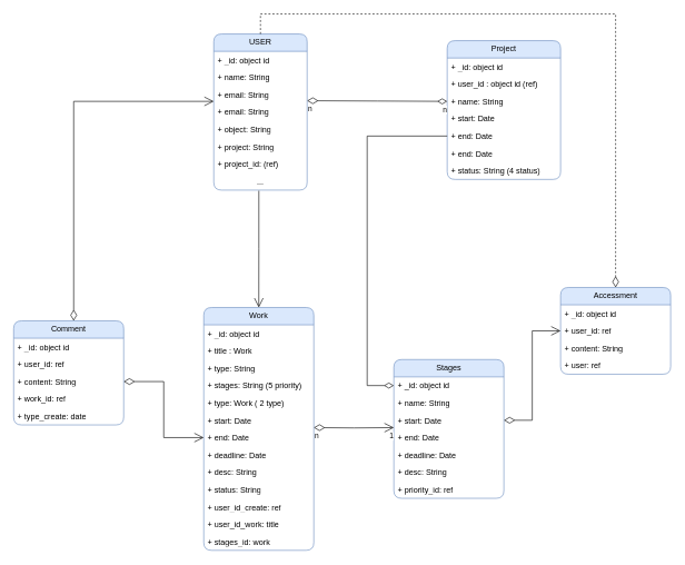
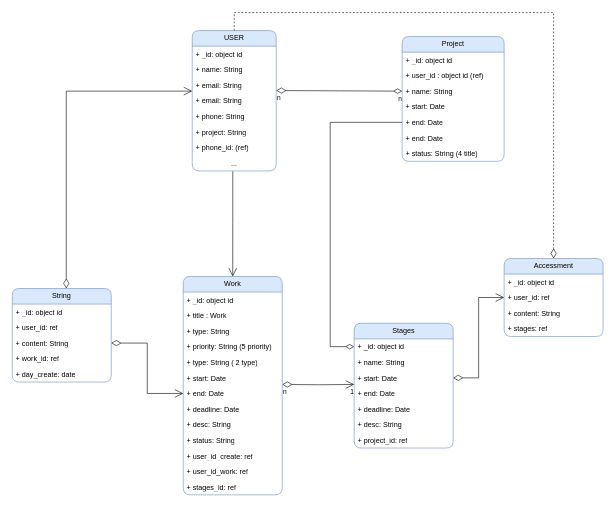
- <mxCell id="7" value="+ object: String" style="text;strokeColor=none;fillColor=none;align=left;verticalAlign=top;spacingLeft=4;spacingRight=4;overflow=hidden;rotatable=0;points=[[0,0.5],[1,0.5]];portConstraint=eastwest;whiteSpace=wrap;html=1;" vertex="1" parent="2"><mxGeometry y="130" width="140" height="26" as="geometry" /></mxCell>
+ <mxCell id="7" value="+ phone: String" style="text;strokeColor=none;fillColor=none;align=left;verticalAlign=top;spacingLeft=4;spacingRight=4;overflow=hidden;rotatable=0;points=[[0,0.5],[1,0.5]];portConstraint=eastwest;whiteSpace=wrap;html=1;" vertex="1" parent="2"><mxGeometry y="130" width="140" height="26" as="geometry" /></mxCell>
- <mxCell id="9" value="+ project_id: (ref)" style="text;strokeColor=none;fillColor=none;align=left;verticalAlign=top;spacingLeft=4;spacingRight=4;overflow=hidden;rotatable=0;points=[[0,0.5],[1,0.5]];portConstraint=eastwest;whiteSpace=wrap;html=1;" vertex="1" parent="2"><mxGeometry y="182" width="140" height="26" as="geometry" /></mxCell>
+ <mxCell id="9" value="+ phone_id: (ref)" style="text;strokeColor=none;fillColor=none;align=left;verticalAlign=top;spacingLeft=4;spacingRight=4;overflow=hidden;rotatable=0;points=[[0,0.5],[1,0.5]];portConstraint=eastwest;whiteSpace=wrap;html=1;" vertex="1" parent="2"><mxGeometry y="182" width="140" height="26" as="geometry" /></mxCell>
- <mxCell id="18" value="+ status: String (4 status)" style="text;strokeColor=none;fillColor=none;align=left;verticalAlign=top;spacingLeft=4;spacingRight=4;overflow=hidden;rotatable=0;points=[[0,0.5],[1,0.5]];portConstraint=eastwest;whiteSpace=wrap;html=1;" vertex="1" parent="11"><mxGeometry y="182" width="170" height="26" as="geometry" /></mxCell>
+ <mxCell id="18" value="+ status: String (4 title)" style="text;strokeColor=none;fillColor=none;align=left;verticalAlign=top;spacingLeft=4;spacingRight=4;overflow=hidden;rotatable=0;points=[[0,0.5],[1,0.5]];portConstraint=eastwest;whiteSpace=wrap;html=1;" vertex="1" parent="11"><mxGeometry y="182" width="170" height="26" as="geometry" /></mxCell>
- <mxCell id="56" value="Comment" style="swimlane;fontStyle=0;childLayout=stackLayout;horizontal=1;startSize=26;fillColor=#dae8fc;horizontalStack=0;resizeParent=1;resizeParentMax=0;resizeLast=0;collapsible=1;marginBottom=0;whiteSpace=wrap;html=1;strokeColor=#6c8ebf;rounded=1;" vertex="1" parent="1"><mxGeometry x="20" y="480" width="165" height="156" as="geometry" /></mxCell>
+ <mxCell id="56" value="String" style="swimlane;fontStyle=0;childLayout=stackLayout;horizontal=1;startSize=26;fillColor=#dae8fc;horizontalStack=0;resizeParent=1;resizeParentMax=0;resizeLast=0;collapsible=1;marginBottom=0;whiteSpace=wrap;html=1;strokeColor=#6c8ebf;rounded=1;" vertex="1" parent="1"><mxGeometry x="20" y="480" width="165" height="156" as="geometry" /></mxCell>
- <mxCell id="52" value="+ user: ref" style="text;strokeColor=none;fillColor=none;align=left;verticalAlign=top;spacingLeft=4;spacingRight=4;overflow=hidden;rotatable=0;points=[[0,0.5],[1,0.5]];portConstraint=eastwest;whiteSpace=wrap;html=1;" vertex="1" parent="48"><mxGeometry y="104" width="165" height="26" as="geometry" /></mxCell>
+ <mxCell id="52" value="+ stages: ref" style="text;strokeColor=none;fillColor=none;align=left;verticalAlign=top;spacingLeft=4;spacingRight=4;overflow=hidden;rotatable=0;points=[[0,0.5],[1,0.5]];portConstraint=eastwest;whiteSpace=wrap;html=1;" vertex="1" parent="48"><mxGeometry y="104" width="165" height="26" as="geometry" /></mxCell>
- <mxCell id="26" value="+ stages: String (5&amp;nbsp;priority)" style="text;strokeColor=none;fillColor=none;align=left;verticalAlign=top;spacingLeft=4;spacingRight=4;overflow=hidden;rotatable=0;points=[[0,0.5],[1,0.5]];portConstraint=eastwest;whiteSpace=wrap;html=1;" vertex="1" parent="22"><mxGeometry y="104" width="165" height="26" as="geometry" /></mxCell>
+ <mxCell id="26" value="+ priority: String (5&amp;nbsp;priority)" style="text;strokeColor=none;fillColor=none;align=left;verticalAlign=top;spacingLeft=4;spacingRight=4;overflow=hidden;rotatable=0;points=[[0,0.5],[1,0.5]];portConstraint=eastwest;whiteSpace=wrap;html=1;" vertex="1" parent="22"><mxGeometry y="104" width="165" height="26" as="geometry" /></mxCell>
- <mxCell id="27" value="+ type: Work ( 2 type)" style="text;strokeColor=none;fillColor=none;align=left;verticalAlign=top;spacingLeft=4;spacingRight=4;overflow=hidden;rotatable=0;points=[[0,0.5],[1,0.5]];portConstraint=eastwest;whiteSpace=wrap;html=1;" vertex="1" parent="22"><mxGeometry y="130" width="165" height="26" as="geometry" /></mxCell>
+ <mxCell id="27" value="+ type: String ( 2 type)" style="text;strokeColor=none;fillColor=none;align=left;verticalAlign=top;spacingLeft=4;spacingRight=4;overflow=hidden;rotatable=0;points=[[0,0.5],[1,0.5]];portConstraint=eastwest;whiteSpace=wrap;html=1;" vertex="1" parent="22"><mxGeometry y="130" width="165" height="26" as="geometry" /></mxCell>
- <mxCell id="61" value="+ type_create: date" style="text;strokeColor=none;fillColor=none;align=left;verticalAlign=top;spacingLeft=4;spacingRight=4;overflow=hidden;rotatable=0;points=[[0,0.5],[1,0.5]];portConstraint=eastwest;whiteSpace=wrap;html=1;" vertex="1" parent="56"><mxGeometry y="130" width="165" height="26" as="geometry" /></mxCell>
+ <mxCell id="61" value="+ day_create: date" style="text;strokeColor=none;fillColor=none;align=left;verticalAlign=top;spacingLeft=4;spacingRight=4;overflow=hidden;rotatable=0;points=[[0,0.5],[1,0.5]];portConstraint=eastwest;whiteSpace=wrap;html=1;" vertex="1" parent="56"><mxGeometry y="130" width="165" height="26" as="geometry" /></mxCell>
- <mxCell id="44" value="+ priority_id: ref" style="text;strokeColor=none;fillColor=none;align=left;verticalAlign=top;spacingLeft=4;spacingRight=4;overflow=hidden;rotatable=0;points=[[0,0.5],[1,0.5]];portConstraint=eastwest;whiteSpace=wrap;html=1;" vertex="1" parent="37"><mxGeometry y="182" width="165" height="26" as="geometry" /></mxCell>
+ <mxCell id="44" value="+ project_id: ref" style="text;strokeColor=none;fillColor=none;align=left;verticalAlign=top;spacingLeft=4;spacingRight=4;overflow=hidden;rotatable=0;points=[[0,0.5],[1,0.5]];portConstraint=eastwest;whiteSpace=wrap;html=1;" vertex="1" parent="37"><mxGeometry y="182" width="165" height="26" as="geometry" /></mxCell>
- <mxCell id="34" value="+ user_id_work: title" style="text;strokeColor=none;fillColor=none;align=left;verticalAlign=top;spacingLeft=4;spacingRight=4;overflow=hidden;rotatable=0;points=[[0,0.5],[1,0.5]];portConstraint=eastwest;whiteSpace=wrap;html=1;" vertex="1" parent="22"><mxGeometry y="312" width="165" height="26" as="geometry" /></mxCell>
+ <mxCell id="34" value="+ user_id_work: ref" style="text;strokeColor=none;fillColor=none;align=left;verticalAlign=top;spacingLeft=4;spacingRight=4;overflow=hidden;rotatable=0;points=[[0,0.5],[1,0.5]];portConstraint=eastwest;whiteSpace=wrap;html=1;" vertex="1" parent="22"><mxGeometry y="312" width="165" height="26" as="geometry" /></mxCell>
- <mxCell id="35" value="+ stages_id: work" style="text;strokeColor=none;fillColor=none;align=left;verticalAlign=top;spacingLeft=4;spacingRight=4;overflow=hidden;rotatable=0;points=[[0,0.5],[1,0.5]];portConstraint=eastwest;whiteSpace=wrap;html=1;" vertex="1" parent="22"><mxGeometry y="338" width="165" height="26" as="geometry" /></mxCell>
+ <mxCell id="35" value="+ stages_id: ref" style="text;strokeColor=none;fillColor=none;align=left;verticalAlign=top;spacingLeft=4;spacingRight=4;overflow=hidden;rotatable=0;points=[[0,0.5],[1,0.5]];portConstraint=eastwest;whiteSpace=wrap;html=1;" vertex="1" parent="22"><mxGeometry y="338" width="165" height="26" as="geometry" /></mxCell>
